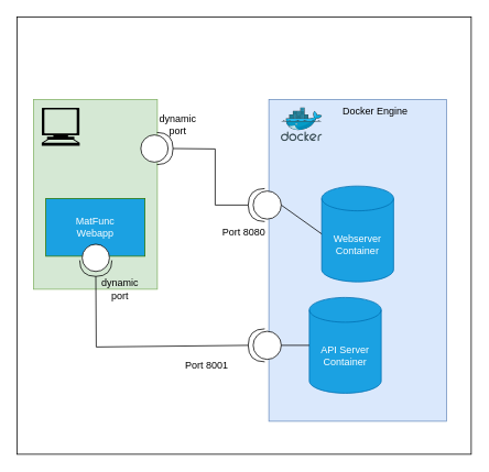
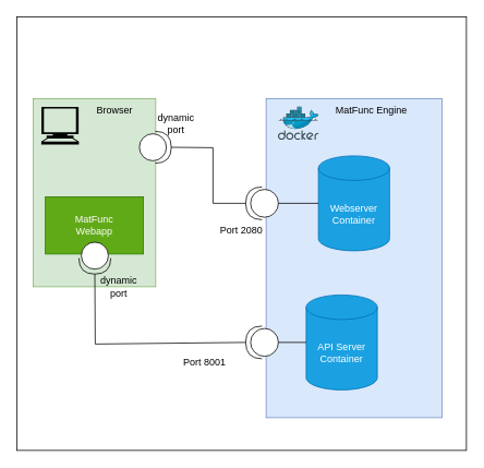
+ <mxCell id="11" value="Browser" style="text;strokeColor=none;align=center;fillColor=none;html=1;verticalAlign=middle;whiteSpace=wrap;rounded=0;" vertex="1" parent="1"><mxGeometry x="110" y="120" width="60" height="30" as="geometry" /></mxCell>
- <mxCell id="12" value="Docker Engine" style="text;strokeColor=none;align=center;fillColor=none;html=1;verticalAlign=middle;whiteSpace=wrap;rounded=0;" vertex="1" parent="1"><mxGeometry x="389" y="120" width="130" height="30" as="geometry" /></mxCell>
+ <mxCell id="12" value="MatFunc Engine" style="text;strokeColor=none;align=center;fillColor=none;html=1;verticalAlign=middle;whiteSpace=wrap;rounded=0;" vertex="1" parent="1"><mxGeometry x="389" y="120" width="130" height="30" as="geometry" /></mxCell>
- <mxCell id="10" value="MatFunc&lt;br&gt;Webapp" style="rounded=0;whiteSpace=wrap;html=1;fillColor=#1ba1e2;fontColor=#ffffff;strokeColor=#2D7600;" vertex="1" parent="1"><mxGeometry x="55" y="240" width="120" height="70" as="geometry" /></mxCell>
+ <mxCell id="10" value="MatFunc&lt;br&gt;Webapp" style="rounded=0;whiteSpace=wrap;html=1;fillColor=#60a917;fontColor=#ffffff;strokeColor=#2D7600;" vertex="1" parent="1"><mxGeometry x="55" y="240" width="120" height="70" as="geometry" /></mxCell>
- <mxCell id="21" value="Port 8080" style="text;strokeColor=none;align=center;fillColor=none;html=1;verticalAlign=middle;whiteSpace=wrap;rounded=0;" vertex="1" parent="1"><mxGeometry x="265" y="265.5" width="60" height="30" as="geometry" /></mxCell>
+ <mxCell id="21" value="Port 2080" style="text;strokeColor=none;align=center;fillColor=none;html=1;verticalAlign=middle;whiteSpace=wrap;rounded=0;" vertex="1" parent="1"><mxGeometry x="265" y="265.5" width="60" height="30" as="geometry" /></mxCell>
- <mxCell id="4" value="Webserver&lt;br&gt;Container" style="shape=cylinder3;whiteSpace=wrap;html=1;boundedLbl=1;backgroundOutline=1;size=15;fillColor=#1ba1e2;fontColor=#ffffff;strokeColor=#006EAF;" vertex="1" parent="1"><mxGeometry x="389" y="225" width="87" height="116" as="geometry" /></mxCell>
+ <mxCell id="4" value="Webserver&lt;br&gt;Container" style="shape=cylinder3;whiteSpace=wrap;html=1;boundedLbl=1;backgroundOutline=1;size=15;fillColor=#1ba1e2;fontColor=#ffffff;strokeColor=#006EAF;" vertex="1" parent="1"><mxGeometry x="389" y="190" width="87" height="116" as="geometry" /></mxCell>
